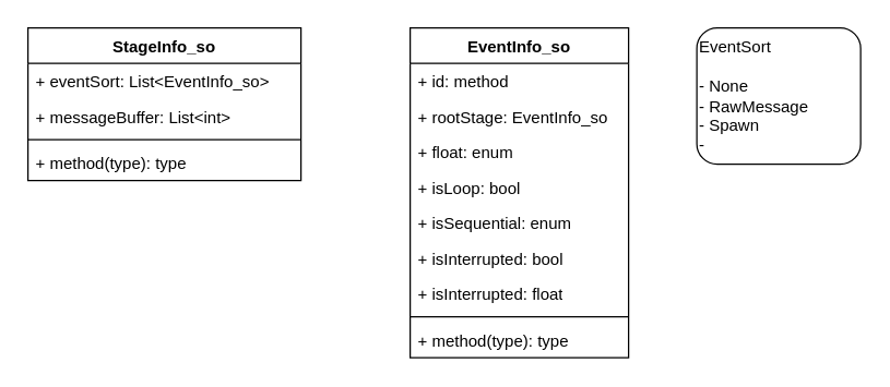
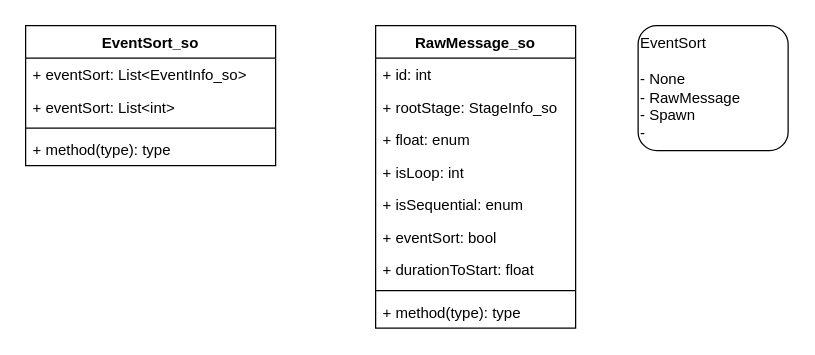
- <mxCell id="2" value="StageInfo_so" style="swimlane;fontStyle=1;align=center;verticalAlign=top;childLayout=stackLayout;horizontal=1;startSize=26;horizontalStack=0;resizeParent=1;resizeParentMax=0;resizeLast=0;collapsible=1;marginBottom=0;whiteSpace=wrap;html=1;" vertex="1" parent="1"><mxGeometry x="20" y="20" width="200" height="112" as="geometry" /></mxCell>
+ <mxCell id="2" value="EventSort_so" style="swimlane;fontStyle=1;align=center;verticalAlign=top;childLayout=stackLayout;horizontal=1;startSize=26;horizontalStack=0;resizeParent=1;resizeParentMax=0;resizeLast=0;collapsible=1;marginBottom=0;whiteSpace=wrap;html=1;" vertex="1" parent="1"><mxGeometry x="20" y="20" width="200" height="112" as="geometry" /></mxCell>
- <mxCell id="7" value="EventInfo_so" style="swimlane;fontStyle=1;align=center;verticalAlign=top;childLayout=stackLayout;horizontal=1;startSize=26;horizontalStack=0;resizeParent=1;resizeParentMax=0;resizeLast=0;collapsible=1;marginBottom=0;whiteSpace=wrap;html=1;" vertex="1" parent="1"><mxGeometry x="300" y="20" width="160" height="242" as="geometry" /></mxCell>
+ <mxCell id="7" value="RawMessage_so" style="swimlane;fontStyle=1;align=center;verticalAlign=top;childLayout=stackLayout;horizontal=1;startSize=26;horizontalStack=0;resizeParent=1;resizeParentMax=0;resizeLast=0;collapsible=1;marginBottom=0;whiteSpace=wrap;html=1;" vertex="1" parent="1"><mxGeometry x="300" y="20" width="160" height="242" as="geometry" /></mxCell>
- <mxCell id="8" value="+ id: method" style="text;strokeColor=none;fillColor=none;align=left;verticalAlign=top;spacingLeft=4;spacingRight=4;overflow=hidden;rotatable=0;points=[[0,0.5],[1,0.5]];portConstraint=eastwest;whiteSpace=wrap;html=1;" vertex="1" parent="7"><mxGeometry y="26" width="160" height="26" as="geometry" /></mxCell>
+ <mxCell id="8" value="+ id: int" style="text;strokeColor=none;fillColor=none;align=left;verticalAlign=top;spacingLeft=4;spacingRight=4;overflow=hidden;rotatable=0;points=[[0,0.5],[1,0.5]];portConstraint=eastwest;whiteSpace=wrap;html=1;" vertex="1" parent="7"><mxGeometry y="26" width="160" height="26" as="geometry" /></mxCell>
- <mxCell id="4" value="+ messageBuffer: List&amp;lt;int&amp;gt;" style="text;strokeColor=none;fillColor=none;align=left;verticalAlign=top;spacingLeft=4;spacingRight=4;overflow=hidden;rotatable=0;points=[[0,0.5],[1,0.5]];portConstraint=eastwest;whiteSpace=wrap;html=1;" vertex="1" parent="2"><mxGeometry y="52" width="200" height="26" as="geometry" /></mxCell>
+ <mxCell id="4" value="+ eventSort: List&amp;lt;int&amp;gt;" style="text;strokeColor=none;fillColor=none;align=left;verticalAlign=top;spacingLeft=4;spacingRight=4;overflow=hidden;rotatable=0;points=[[0,0.5],[1,0.5]];portConstraint=eastwest;whiteSpace=wrap;html=1;" vertex="1" parent="2"><mxGeometry y="52" width="200" height="26" as="geometry" /></mxCell>
- <mxCell id="9" value="+ rootStage: EventInfo_so" style="text;strokeColor=none;fillColor=none;align=left;verticalAlign=top;spacingLeft=4;spacingRight=4;overflow=hidden;rotatable=0;points=[[0,0.5],[1,0.5]];portConstraint=eastwest;whiteSpace=wrap;html=1;" vertex="1" parent="7"><mxGeometry y="52" width="160" height="26" as="geometry" /></mxCell>
+ <mxCell id="9" value="+ rootStage: StageInfo_so" style="text;strokeColor=none;fillColor=none;align=left;verticalAlign=top;spacingLeft=4;spacingRight=4;overflow=hidden;rotatable=0;points=[[0,0.5],[1,0.5]];portConstraint=eastwest;whiteSpace=wrap;html=1;" vertex="1" parent="7"><mxGeometry y="52" width="160" height="26" as="geometry" /></mxCell>
- <mxCell id="11" value="+ isLoop: bool" style="text;strokeColor=none;fillColor=none;align=left;verticalAlign=top;spacingLeft=4;spacingRight=4;overflow=hidden;rotatable=0;points=[[0,0.5],[1,0.5]];portConstraint=eastwest;whiteSpace=wrap;html=1;" vertex="1" parent="7"><mxGeometry y="104" width="160" height="26" as="geometry" /></mxCell>
+ <mxCell id="11" value="+ isLoop: int" style="text;strokeColor=none;fillColor=none;align=left;verticalAlign=top;spacingLeft=4;spacingRight=4;overflow=hidden;rotatable=0;points=[[0,0.5],[1,0.5]];portConstraint=eastwest;whiteSpace=wrap;html=1;" vertex="1" parent="7"><mxGeometry y="104" width="160" height="26" as="geometry" /></mxCell>
- <mxCell id="13" value="+ isInterrupted: bool" style="text;strokeColor=none;fillColor=none;align=left;verticalAlign=top;spacingLeft=4;spacingRight=4;overflow=hidden;rotatable=0;points=[[0,0.5],[1,0.5]];portConstraint=eastwest;whiteSpace=wrap;html=1;" vertex="1" parent="7"><mxGeometry y="156" width="160" height="26" as="geometry" /></mxCell>
+ <mxCell id="13" value="+ eventSort: bool" style="text;strokeColor=none;fillColor=none;align=left;verticalAlign=top;spacingLeft=4;spacingRight=4;overflow=hidden;rotatable=0;points=[[0,0.5],[1,0.5]];portConstraint=eastwest;whiteSpace=wrap;html=1;" vertex="1" parent="7"><mxGeometry y="156" width="160" height="26" as="geometry" /></mxCell>
- <mxCell id="14" value="+ isInterrupted: float" style="text;strokeColor=none;fillColor=none;align=left;verticalAlign=top;spacingLeft=4;spacingRight=4;overflow=hidden;rotatable=0;points=[[0,0.5],[1,0.5]];portConstraint=eastwest;whiteSpace=wrap;html=1;" vertex="1" parent="7"><mxGeometry y="182" width="160" height="26" as="geometry" /></mxCell>
+ <mxCell id="14" value="+ durationToStart: float" style="text;strokeColor=none;fillColor=none;align=left;verticalAlign=top;spacingLeft=4;spacingRight=4;overflow=hidden;rotatable=0;points=[[0,0.5],[1,0.5]];portConstraint=eastwest;whiteSpace=wrap;html=1;" vertex="1" parent="7"><mxGeometry y="182" width="160" height="26" as="geometry" /></mxCell>
